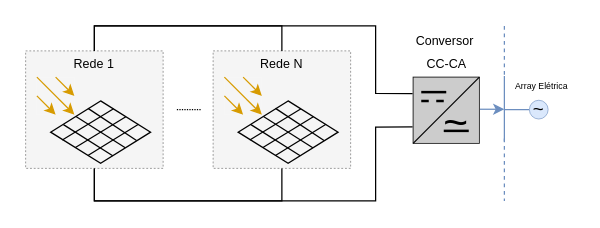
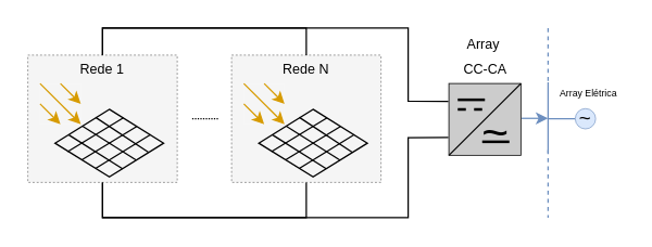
- <mxCell id="33" value="&lt;font style=&quot;font-size: 10px&quot;&gt;Conversor&amp;nbsp;&lt;br&gt;CC-CA&lt;/font&gt;" style="text;html=1;strokeColor=none;fillColor=none;align=center;verticalAlign=middle;whiteSpace=wrap;rounded=0;shadow=0;glass=0;sketch=0;fontFamily=Helvetica;fontSize=15;" parent="1" vertex="1"><mxGeometry x="326.5" y="24" width="60" height="30" as="geometry" /></mxCell>
+ <mxCell id="33" value="&lt;font style=&quot;font-size: 10px&quot;&gt;Array&amp;nbsp;&lt;br&gt;CC-CA&lt;/font&gt;" style="text;html=1;strokeColor=none;fillColor=none;align=center;verticalAlign=middle;whiteSpace=wrap;rounded=0;shadow=0;glass=0;sketch=0;fontFamily=Helvetica;fontSize=15;" parent="1" vertex="1"><mxGeometry x="326.5" y="24" width="60" height="30" as="geometry" /></mxCell>
